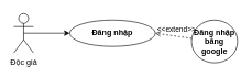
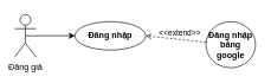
- <mxCell id="3" value="Đăng nhập" style="ellipse;whiteSpace=wrap;html=1;fontStyle=1" parent="1" vertex="1"><mxGeometry x="105" y="30" width="130" height="40" as="geometry" /></mxCell>
+ <mxCell id="3" value="Đăng nhập" style="ellipse;whiteSpace=wrap;html=1;fontStyle=1" parent="1" vertex="1"><mxGeometry x="105" y="30" width="100" height="40" as="geometry" /></mxCell>
- <mxCell id="2" value="Độc giả" style="shape=umlActor;verticalLabelPosition=bottom;verticalAlign=top;html=1;outlineConnect=0;" parent="1" vertex="1"><mxGeometry x="20" y="20" width="30" height="60" as="geometry" /></mxCell>
+ <mxCell id="2" value="Đăng giả" style="shape=umlActor;verticalLabelPosition=bottom;verticalAlign=top;html=1;outlineConnect=0;" parent="1" vertex="1"><mxGeometry x="20" y="20" width="30" height="60" as="geometry" /></mxCell>
